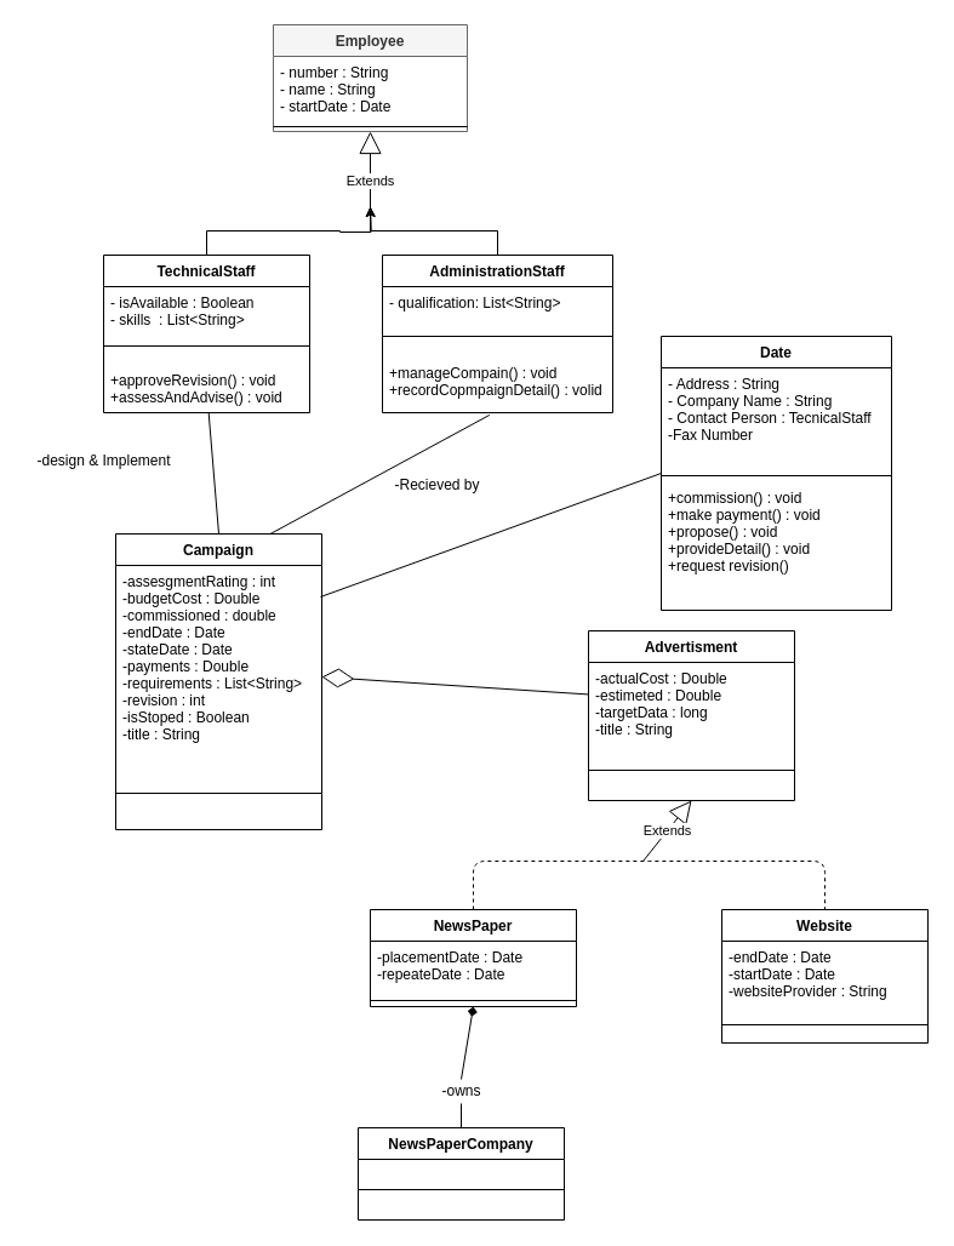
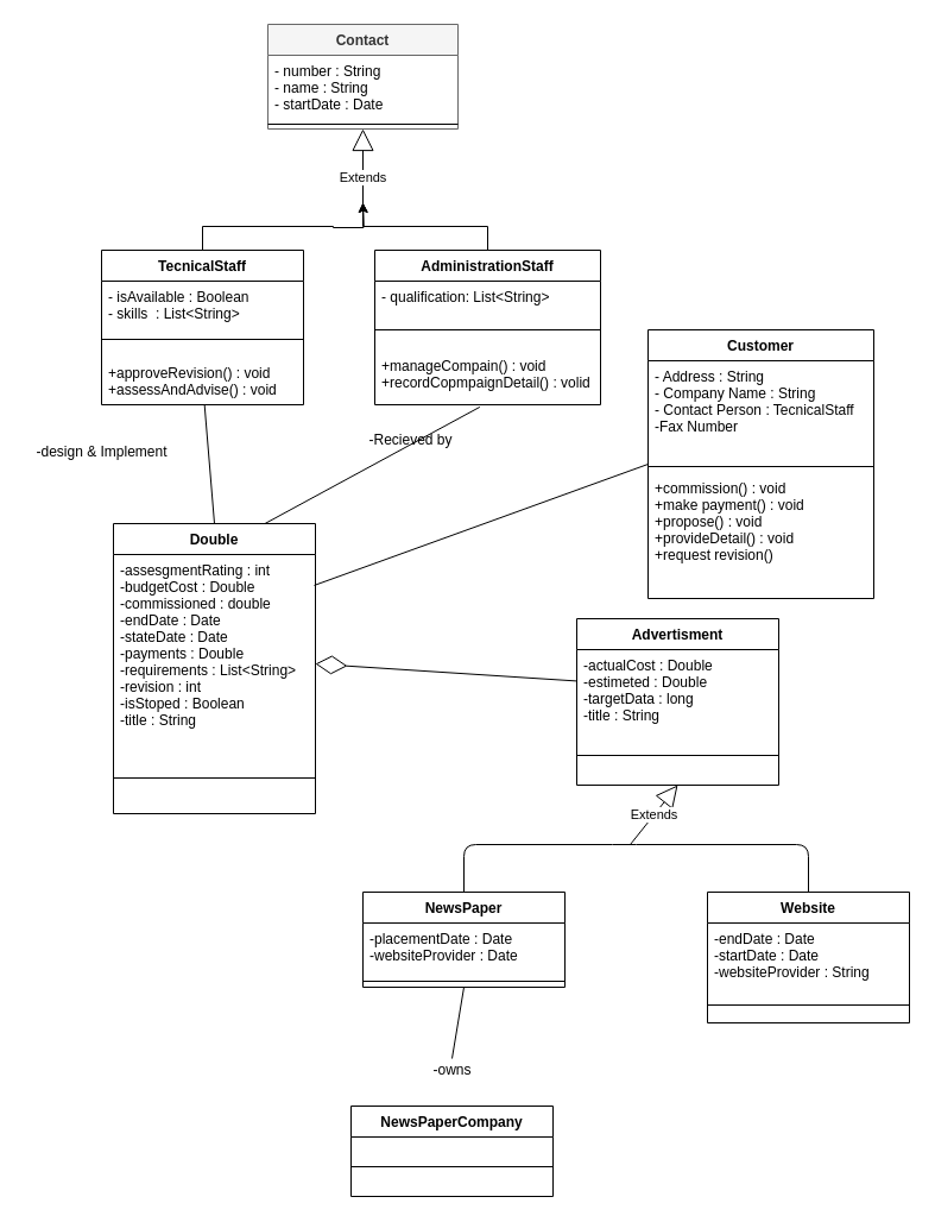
- <mxCell id="17" value="Employee" style="swimlane;fontStyle=1;align=center;verticalAlign=top;childLayout=stackLayout;horizontal=1;startSize=26;horizontalStack=0;resizeParent=1;resizeParentMax=0;resizeLast=0;collapsible=1;marginBottom=0;fillColor=#f5f5f5;strokeColor=#666666;fontColor=#333333;" parent="1" vertex="1"><mxGeometry x="225" y="20" width="160" height="88" as="geometry" /></mxCell>
+ <mxCell id="17" value="Contact" style="swimlane;fontStyle=1;align=center;verticalAlign=top;childLayout=stackLayout;horizontal=1;startSize=26;horizontalStack=0;resizeParent=1;resizeParentMax=0;resizeLast=0;collapsible=1;marginBottom=0;fillColor=#f5f5f5;strokeColor=#666666;fontColor=#333333;" parent="1" vertex="1"><mxGeometry x="225" y="20" width="160" height="88" as="geometry" /></mxCell>
- <mxCell id="3" value="TechnicalStaff" style="swimlane;fontStyle=1;align=center;verticalAlign=top;childLayout=stackLayout;horizontal=1;startSize=26;horizontalStack=0;resizeParent=1;resizeParentMax=0;resizeLast=0;collapsible=1;marginBottom=0;" parent="1" vertex="1"><mxGeometry x="85" y="210" width="170" height="130" as="geometry" /></mxCell>
+ <mxCell id="3" value="TecnicalStaff" style="swimlane;fontStyle=1;align=center;verticalAlign=top;childLayout=stackLayout;horizontal=1;startSize=26;horizontalStack=0;resizeParent=1;resizeParentMax=0;resizeLast=0;collapsible=1;marginBottom=0;" parent="1" vertex="1"><mxGeometry x="85" y="210" width="170" height="130" as="geometry" /></mxCell>
- <mxCell id="22" value="Date" style="swimlane;fontStyle=1;align=center;verticalAlign=top;childLayout=stackLayout;horizontal=1;startSize=26;horizontalStack=0;resizeParent=1;resizeParentMax=0;resizeLast=0;collapsible=1;marginBottom=0;" parent="1" vertex="1"><mxGeometry x="545" y="277" width="190" height="226" as="geometry" /></mxCell>
+ <mxCell id="22" value="Customer" style="swimlane;fontStyle=1;align=center;verticalAlign=top;childLayout=stackLayout;horizontal=1;startSize=26;horizontalStack=0;resizeParent=1;resizeParentMax=0;resizeLast=0;collapsible=1;marginBottom=0;" parent="1" vertex="1"><mxGeometry x="545" y="277" width="190" height="226" as="geometry" /></mxCell>
- <mxCell id="44" value="-Recieved by" style="text;html=1;align=center;verticalAlign=middle;resizable=0;points=[];autosize=1;strokeColor=none;" parent="1" vertex="1"><mxGeometry x="315" y="390" width="90" height="20" as="geometry" /></mxCell>
+ <mxCell id="44" value="-Recieved by" style="text;html=1;align=center;verticalAlign=middle;resizable=0;points=[];autosize=1;strokeColor=none;" parent="1" vertex="1"><mxGeometry x="300" y="360" width="90" height="20" as="geometry" /></mxCell>
- <mxCell id="13" value="Campaign" style="swimlane;fontStyle=1;align=center;verticalAlign=top;childLayout=stackLayout;horizontal=1;startSize=26;horizontalStack=0;resizeParent=1;resizeParentMax=0;resizeLast=0;collapsible=1;marginBottom=0;" parent="1" vertex="1"><mxGeometry x="95" y="440" width="170" height="244" as="geometry" /></mxCell>
+ <mxCell id="13" value="Double" style="swimlane;fontStyle=1;align=center;verticalAlign=top;childLayout=stackLayout;horizontal=1;startSize=26;horizontalStack=0;resizeParent=1;resizeParentMax=0;resizeLast=0;collapsible=1;marginBottom=0;" parent="1" vertex="1"><mxGeometry x="95" y="440" width="170" height="244" as="geometry" /></mxCell>
- <mxCell id="42" value="" style="endArrow=none;html=1;entryX=0.5;entryY=0;entryDx=0;entryDy=0;exitX=0.5;exitY=0;exitDx=0;exitDy=0;dashed=1;" parent="1" source="31" target="35" edge="1"><mxGeometry width="50" height="50" relative="1" as="geometry"><mxPoint x="605" y="650" as="sourcePoint" /><mxPoint x="565" y="750" as="targetPoint" /><Array as="points"><mxPoint x="390" y="710" /><mxPoint x="525" y="710" /><mxPoint x="680" y="710" /></Array></mxGeometry></mxCell>
+ <mxCell id="42" value="" style="endArrow=none;html=1;entryX=0.5;entryY=0;entryDx=0;entryDy=0;exitX=0.5;exitY=0;exitDx=0;exitDy=0;" parent="1" source="31" target="35" edge="1"><mxGeometry width="50" height="50" relative="1" as="geometry"><mxPoint x="605" y="650" as="sourcePoint" /><mxPoint x="565" y="750" as="targetPoint" /><Array as="points"><mxPoint x="390" y="710" /><mxPoint x="525" y="710" /><mxPoint x="680" y="710" /></Array></mxGeometry></mxCell>
- <mxCell id="32" value="-placementDate : Date&#10;-repeateDate : Date" style="text;strokeColor=none;fillColor=none;align=left;verticalAlign=top;spacingLeft=4;spacingRight=4;overflow=hidden;rotatable=0;points=[[0,0.5],[1,0.5]];portConstraint=eastwest;" parent="31" vertex="1"><mxGeometry y="26" width="170" height="44" as="geometry" /></mxCell>
+ <mxCell id="32" value="-placementDate : Date&#10;-websiteProvider : Date" style="text;strokeColor=none;fillColor=none;align=left;verticalAlign=top;spacingLeft=4;spacingRight=4;overflow=hidden;rotatable=0;points=[[0,0.5],[1,0.5]];portConstraint=eastwest;" parent="31" vertex="1"><mxGeometry y="26" width="170" height="44" as="geometry" /></mxCell>
- <mxCell id="40" value="" style="endArrow=diamond;html=1;exitX=0.5;exitY=0;exitDx=0;exitDy=0;entryX=0.5;entryY=1;entryDx=0;entryDy=0;startArrow=none;" parent="1" source="45" target="31" edge="1"><mxGeometry width="50" height="50" relative="1" as="geometry"><mxPoint x="380" y="910" as="sourcePoint" /><mxPoint x="335" y="830" as="targetPoint" /></mxGeometry></mxCell>
+ <mxCell id="40" value="" style="endArrow=none;html=1;exitX=0.5;exitY=0;exitDx=0;exitDy=0;entryX=0.5;entryY=1;entryDx=0;entryDy=0;startArrow=none;" parent="1" source="45" target="31" edge="1"><mxGeometry width="50" height="50" relative="1" as="geometry"><mxPoint x="380" y="910" as="sourcePoint" /><mxPoint x="335" y="830" as="targetPoint" /></mxGeometry></mxCell>
- <mxCell id="41" value="" style="endArrow=none;html=1;exitX=0.5;exitY=0;exitDx=0;exitDy=0;entryX=0.5;entryY=1;entryDx=0;entryDy=0;" parent="1" source="38" target="45" edge="1"><mxGeometry width="50" height="50" relative="1" as="geometry"><mxPoint x="280" y="900" as="sourcePoint" /><mxPoint x="470" y="840" as="targetPoint" /></mxGeometry></mxCell>
